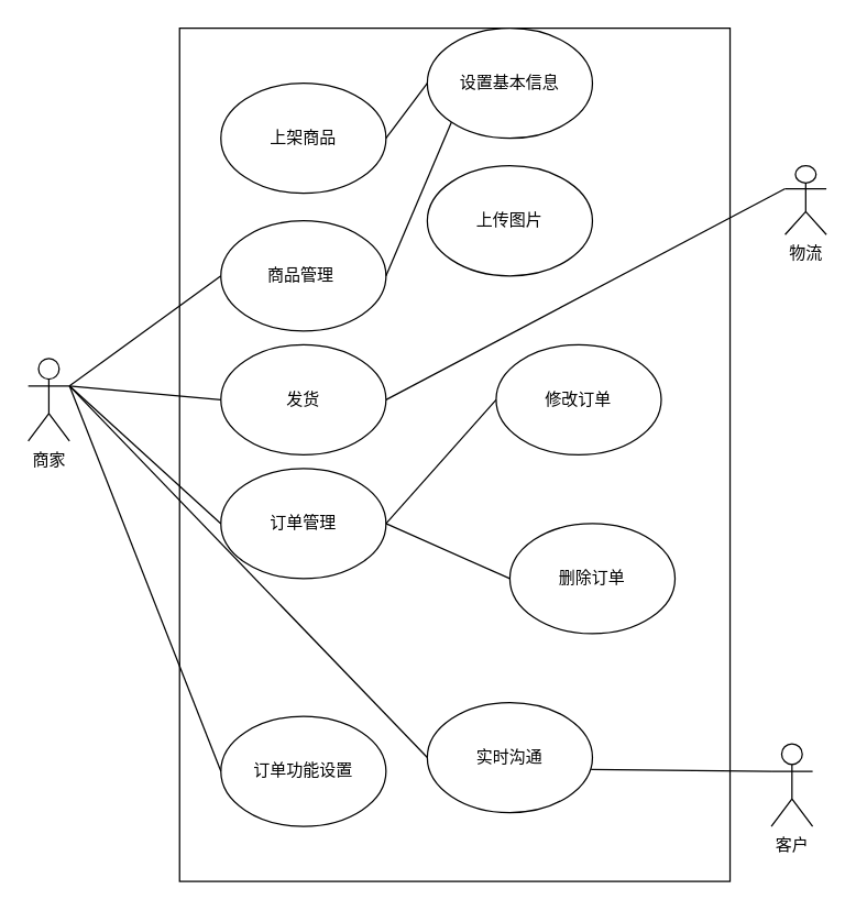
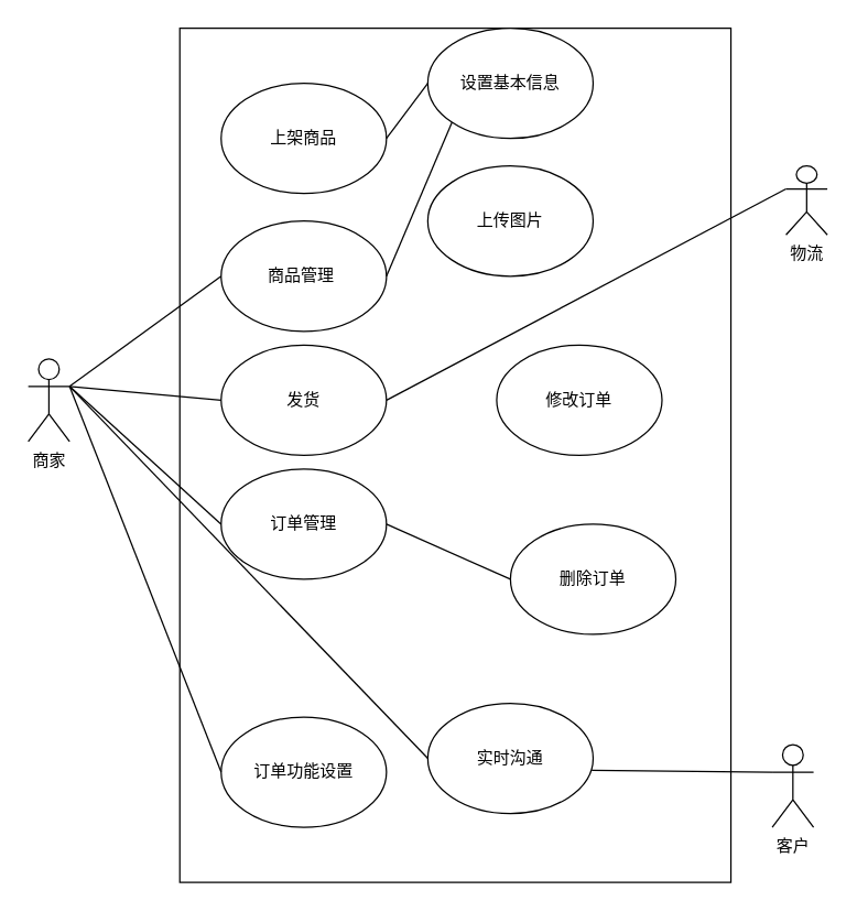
- <mxCell id="24" value="" style="endArrow=none;html=1;rounded=0;entryX=0;entryY=0.5;entryDx=0;entryDy=0;exitX=1;exitY=0.5;exitDx=0;exitDy=0;" edge="1" parent="1" source="7" target="9"><mxGeometry width="50" height="50" relative="1" as="geometry"><mxPoint x="340" y="580" as="sourcePoint" /><mxPoint x="390" y="530" as="targetPoint" /></mxGeometry></mxCell>
